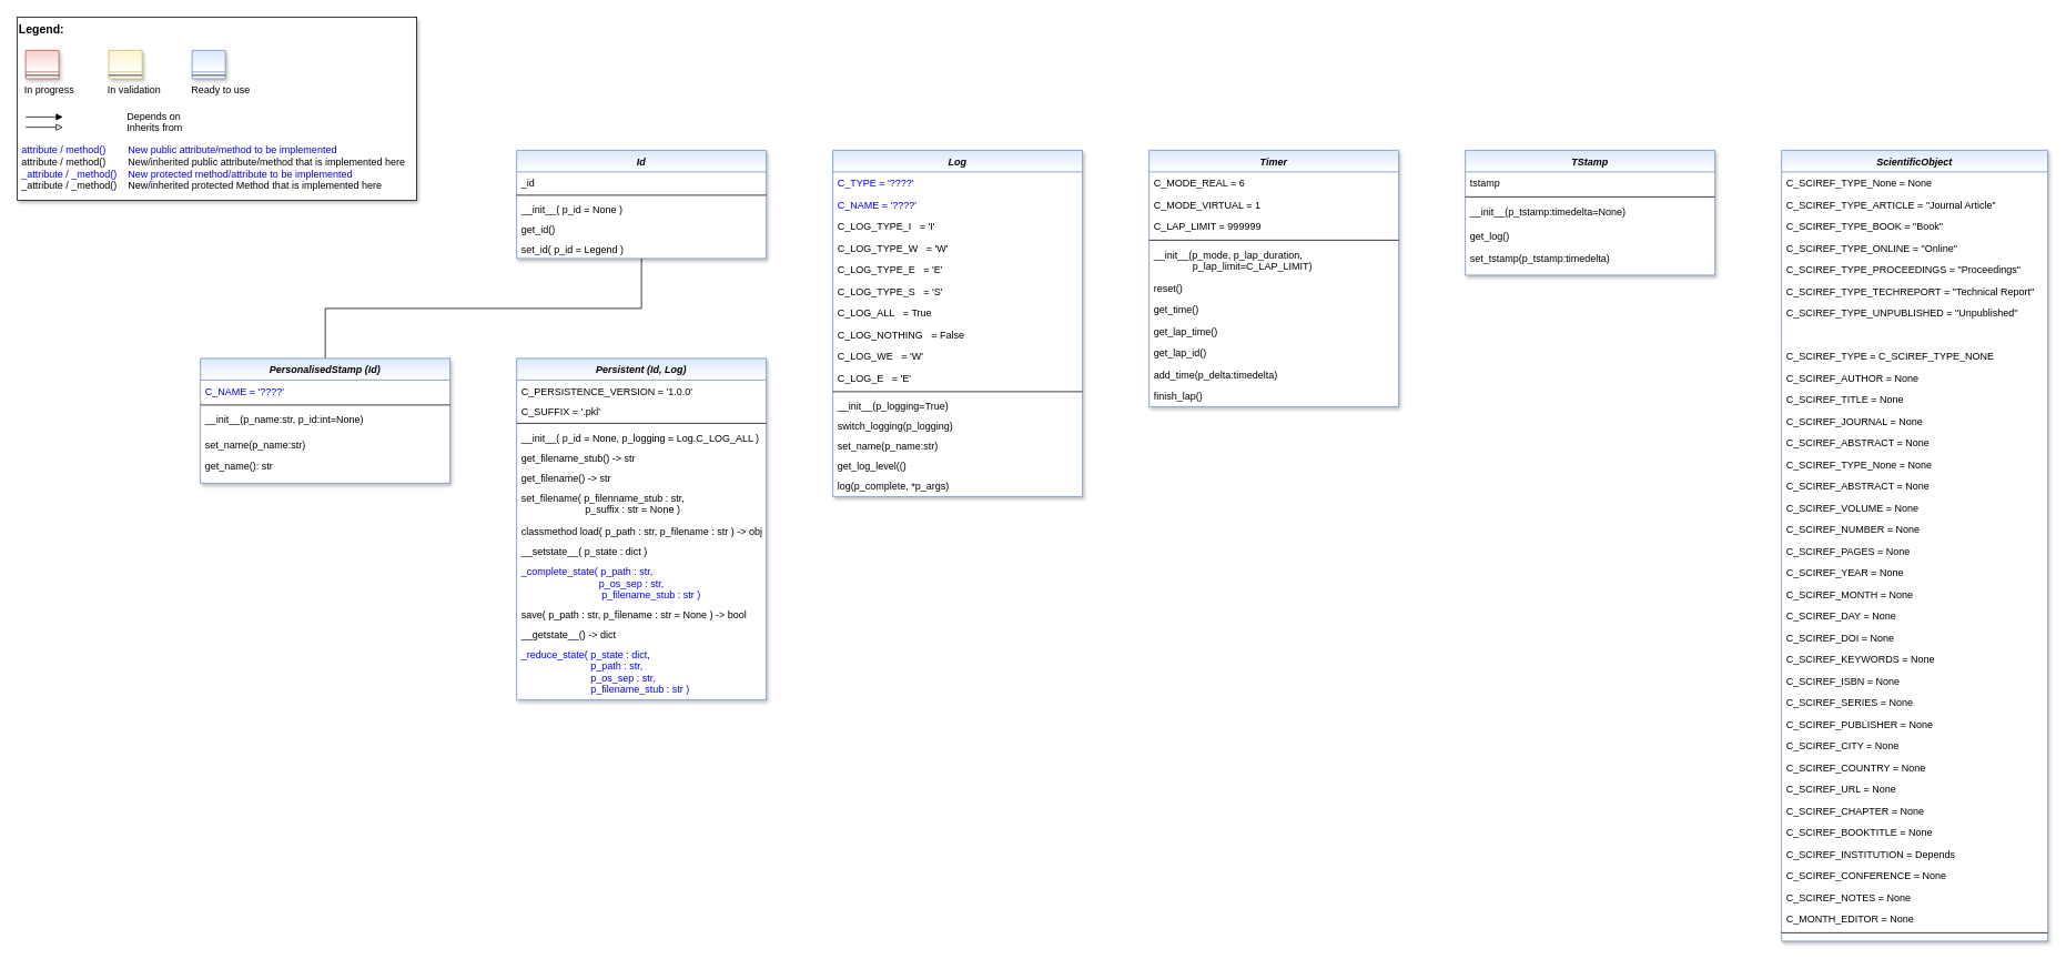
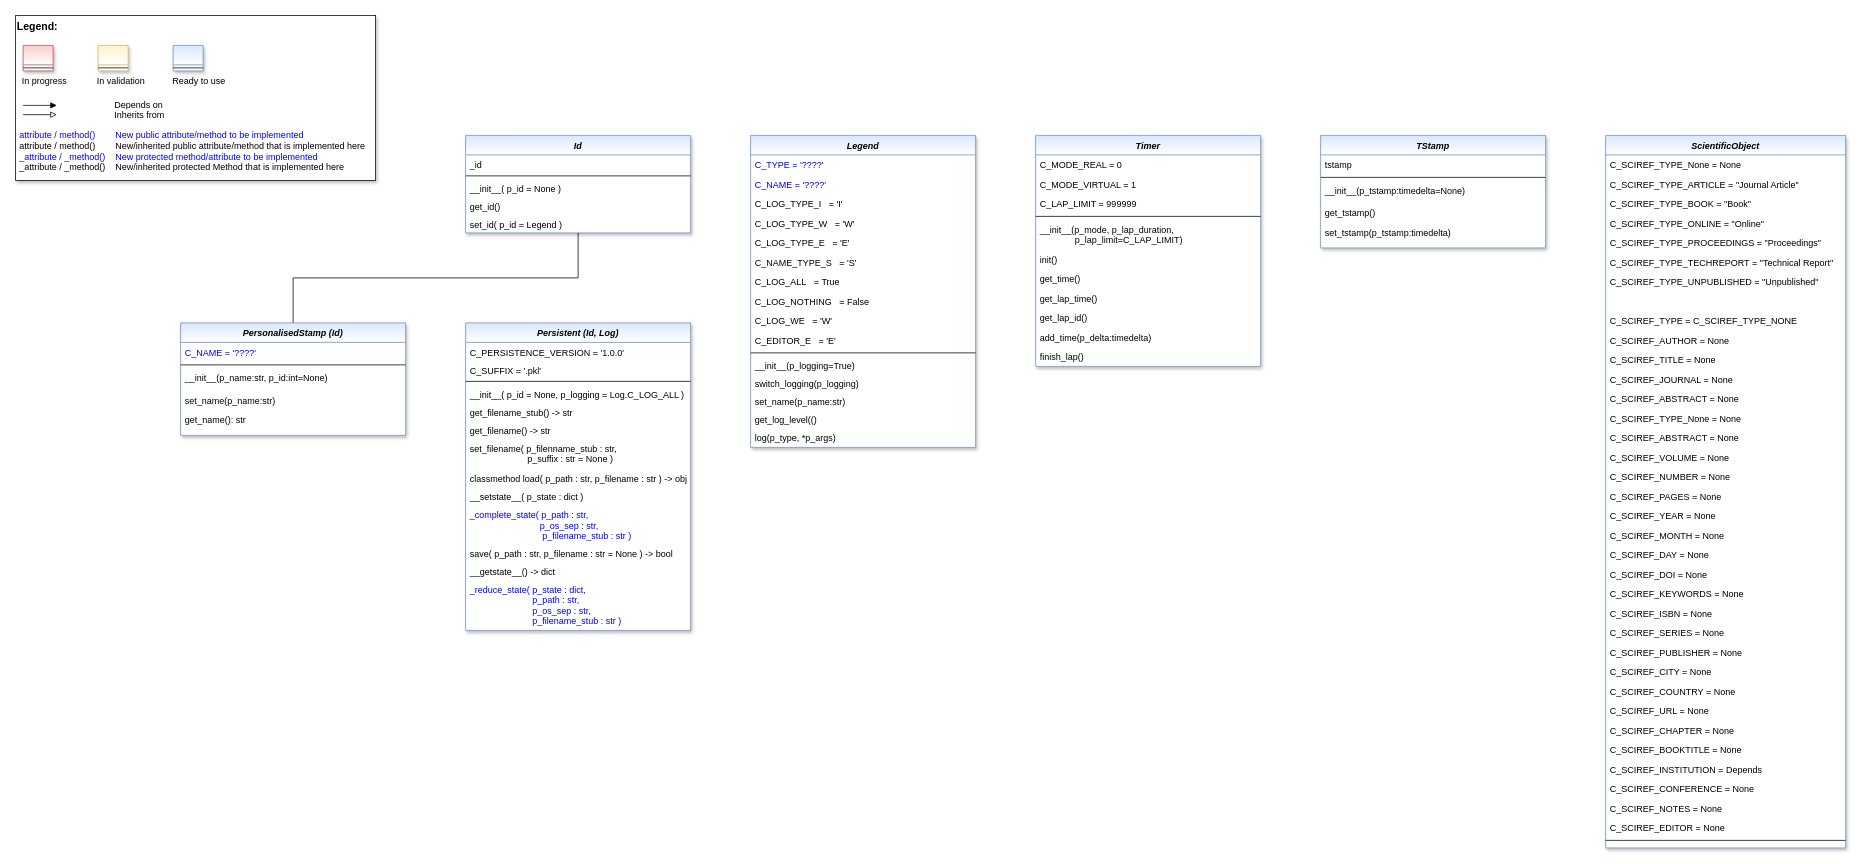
- <mxCell id="14" value="Log" style="swimlane;fontStyle=3;align=center;verticalAlign=top;childLayout=stackLayout;horizontal=1;startSize=26;horizontalStack=0;resizeParent=1;resizeLast=0;collapsible=1;marginBottom=0;rounded=0;shadow=1;strokeWidth=1;fillColor=#dae8fc;strokeColor=#6c8ebf;gradientColor=#FFFFFF;swimlaneFillColor=#FFFFFF;" parent="1" vertex="1"><mxGeometry x="1000" y="180" width="300" height="416" as="geometry"><mxRectangle x="230" y="140" width="160" height="26" as="alternateBounds" /></mxGeometry></mxCell>
+ <mxCell id="14" value="Legend" style="swimlane;fontStyle=3;align=center;verticalAlign=top;childLayout=stackLayout;horizontal=1;startSize=26;horizontalStack=0;resizeParent=1;resizeLast=0;collapsible=1;marginBottom=0;rounded=0;shadow=1;strokeWidth=1;fillColor=#dae8fc;strokeColor=#6c8ebf;gradientColor=#FFFFFF;swimlaneFillColor=#FFFFFF;" parent="1" vertex="1"><mxGeometry x="1000" y="180" width="300" height="416" as="geometry"><mxRectangle x="230" y="140" width="160" height="26" as="alternateBounds" /></mxGeometry></mxCell>
- <mxCell id="3" value="C_MODE_REAL = 6" style="text;align=left;verticalAlign=top;spacingLeft=4;spacingRight=4;overflow=hidden;rotatable=0;points=[[0,0.5],[1,0.5]];portConstraint=eastwest;" parent="2" vertex="1"><mxGeometry y="26" width="300" height="26" as="geometry" /></mxCell>
+ <mxCell id="3" value="C_MODE_REAL = 0" style="text;align=left;verticalAlign=top;spacingLeft=4;spacingRight=4;overflow=hidden;rotatable=0;points=[[0,0.5],[1,0.5]];portConstraint=eastwest;" parent="2" vertex="1"><mxGeometry y="26" width="300" height="26" as="geometry" /></mxCell>
- <mxCell id="35" value="get_log()" style="text;align=left;verticalAlign=top;spacingLeft=4;spacingRight=4;overflow=hidden;rotatable=0;points=[[0,0.5],[1,0.5]];portConstraint=eastwest;" parent="31" vertex="1"><mxGeometry y="90" width="300" height="26" as="geometry" /></mxCell>
+ <mxCell id="35" value="get_tstamp()" style="text;align=left;verticalAlign=top;spacingLeft=4;spacingRight=4;overflow=hidden;rotatable=0;points=[[0,0.5],[1,0.5]];portConstraint=eastwest;" parent="31" vertex="1"><mxGeometry y="90" width="300" height="26" as="geometry" /></mxCell>
- <mxCell id="8" value="reset()" style="text;align=left;verticalAlign=top;spacingLeft=4;spacingRight=4;overflow=hidden;rotatable=0;points=[[0,0.5],[1,0.5]];portConstraint=eastwest;" parent="2" vertex="1"><mxGeometry y="152" width="300" height="26" as="geometry" /></mxCell>
+ <mxCell id="8" value="init()" style="text;align=left;verticalAlign=top;spacingLeft=4;spacingRight=4;overflow=hidden;rotatable=0;points=[[0,0.5],[1,0.5]];portConstraint=eastwest;" parent="2" vertex="1"><mxGeometry y="152" width="300" height="26" as="geometry" /></mxCell>
- <mxCell id="20" value="C_LOG_TYPE_S   = 'S'" style="text;align=left;verticalAlign=top;spacingLeft=4;spacingRight=4;overflow=hidden;rotatable=0;points=[[0,0.5],[1,0.5]];portConstraint=eastwest;fontColor=default;" parent="14" vertex="1"><mxGeometry y="156" width="300" height="26" as="geometry" /></mxCell>
+ <mxCell id="20" value="C_NAME_TYPE_S   = 'S'" style="text;align=left;verticalAlign=top;spacingLeft=4;spacingRight=4;overflow=hidden;rotatable=0;points=[[0,0.5],[1,0.5]];portConstraint=eastwest;fontColor=default;" parent="14" vertex="1"><mxGeometry y="156" width="300" height="26" as="geometry" /></mxCell>
- <mxCell id="24" value="C_LOG_E   = 'E'" style="text;align=left;verticalAlign=top;spacingLeft=4;spacingRight=4;overflow=hidden;rotatable=0;points=[[0,0.5],[1,0.5]];portConstraint=eastwest;fontColor=default;" parent="14" vertex="1"><mxGeometry y="260" width="300" height="26" as="geometry" /></mxCell>
+ <mxCell id="24" value="C_EDITOR_E   = 'E'" style="text;align=left;verticalAlign=top;spacingLeft=4;spacingRight=4;overflow=hidden;rotatable=0;points=[[0,0.5],[1,0.5]];portConstraint=eastwest;fontColor=default;" parent="14" vertex="1"><mxGeometry y="260" width="300" height="26" as="geometry" /></mxCell>
- <mxCell id="30" value="log(p_complete, *p_args)" style="text;align=left;verticalAlign=top;spacingLeft=4;spacingRight=4;overflow=hidden;rotatable=0;points=[[0,0.5],[1,0.5]];portConstraint=eastwest;" parent="14" vertex="1"><mxGeometry y="390" width="300" height="26" as="geometry" /></mxCell>
+ <mxCell id="30" value="log(p_type, *p_args)" style="text;align=left;verticalAlign=top;spacingLeft=4;spacingRight=4;overflow=hidden;rotatable=0;points=[[0,0.5],[1,0.5]];portConstraint=eastwest;" parent="14" vertex="1"><mxGeometry y="390" width="300" height="26" as="geometry" /></mxCell>
- <mxCell id="95" value="C_MONTH_EDITOR = None" style="text;align=left;verticalAlign=top;spacingLeft=4;spacingRight=4;overflow=hidden;rotatable=0;points=[[0,0.5],[1,0.5]];portConstraint=eastwest;fontColor=default;" parent="60" vertex="1"><mxGeometry y="910" width="320" height="26" as="geometry" /></mxCell>
+ <mxCell id="95" value="C_SCIREF_EDITOR = None" style="text;align=left;verticalAlign=top;spacingLeft=4;spacingRight=4;overflow=hidden;rotatable=0;points=[[0,0.5],[1,0.5]];portConstraint=eastwest;fontColor=default;" parent="60" vertex="1"><mxGeometry y="910" width="320" height="26" as="geometry" /></mxCell>
